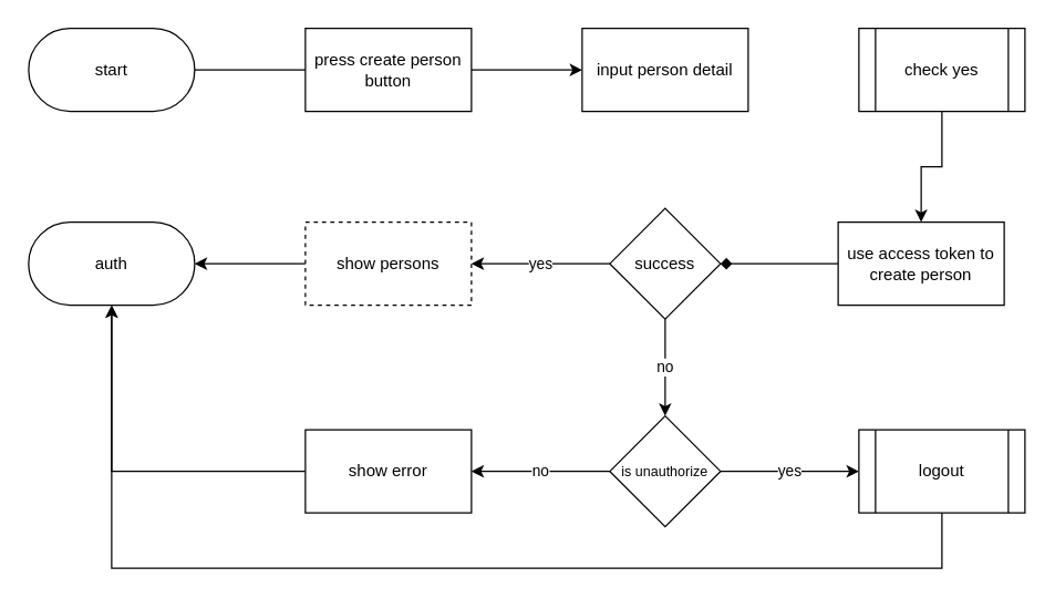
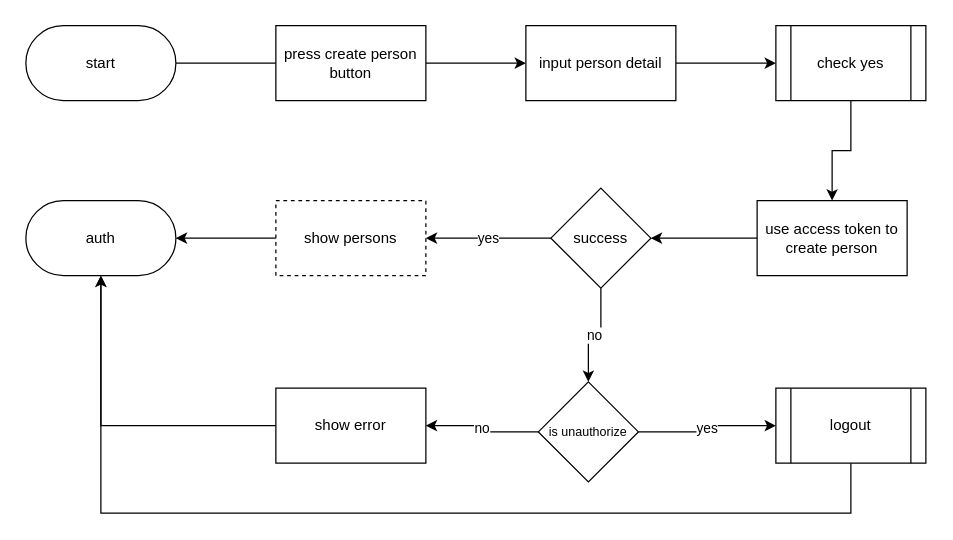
+ <mxCell id="7" value="" style="edgeStyle=orthogonalEdgeStyle;rounded=0;orthogonalLoop=1;jettySize=auto;html=1;" edge="1" parent="1" source="8" target="10"><mxGeometry relative="1" as="geometry" /></mxCell>
- <mxCell id="11" value="" style="edgeStyle=orthogonalEdgeStyle;rounded=0;orthogonalLoop=1;jettySize=auto;html=1;endArrow=diamond;" edge="1" parent="1" source="12" target="15"><mxGeometry relative="1" as="geometry" /></mxCell>
+ <mxCell id="11" value="" style="edgeStyle=orthogonalEdgeStyle;rounded=0;orthogonalLoop=1;jettySize=auto;html=1;" edge="1" parent="1" source="12" target="15"><mxGeometry relative="1" as="geometry" /></mxCell>
- <mxCell id="20" value="&lt;font style=&quot;font-size: 10px;&quot;&gt;is unauthorize&lt;/font&gt;" style="rhombus;whiteSpace=wrap;html=1;" vertex="1" parent="1"><mxGeometry x="440" y="300" width="80" height="80" as="geometry" /></mxCell>
+ <mxCell id="20" value="&lt;font style=&quot;font-size: 10px;&quot;&gt;is unauthorize&lt;/font&gt;" style="rhombus;whiteSpace=wrap;html=1;" vertex="1" parent="1"><mxGeometry x="430" y="305" width="80" height="80" as="geometry" /></mxCell>
